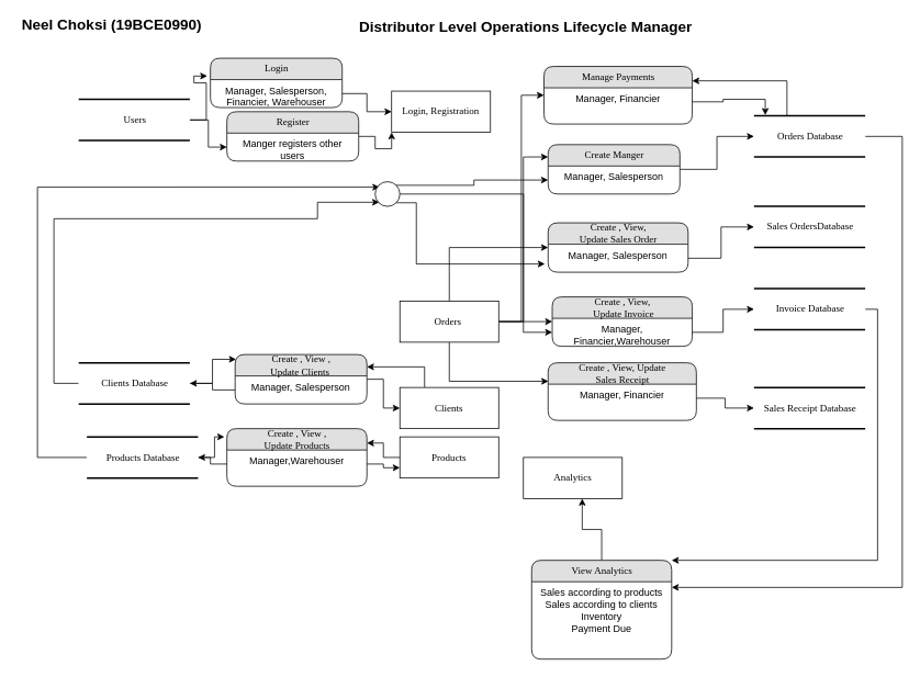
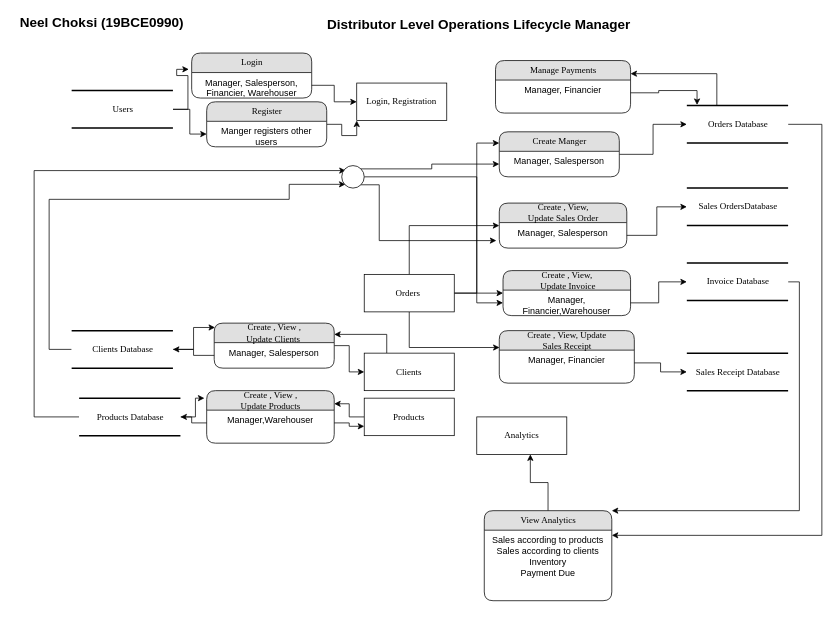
- <mxCell id="32" style="edgeStyle=orthogonalEdgeStyle;rounded=0;orthogonalLoop=1;jettySize=auto;html=1;entryX=0;entryY=0.5;entryDx=0;entryDy=0;" parent="1" source="33" target="51" edge="1"><mxGeometry relative="1" as="geometry" /></mxCell>
